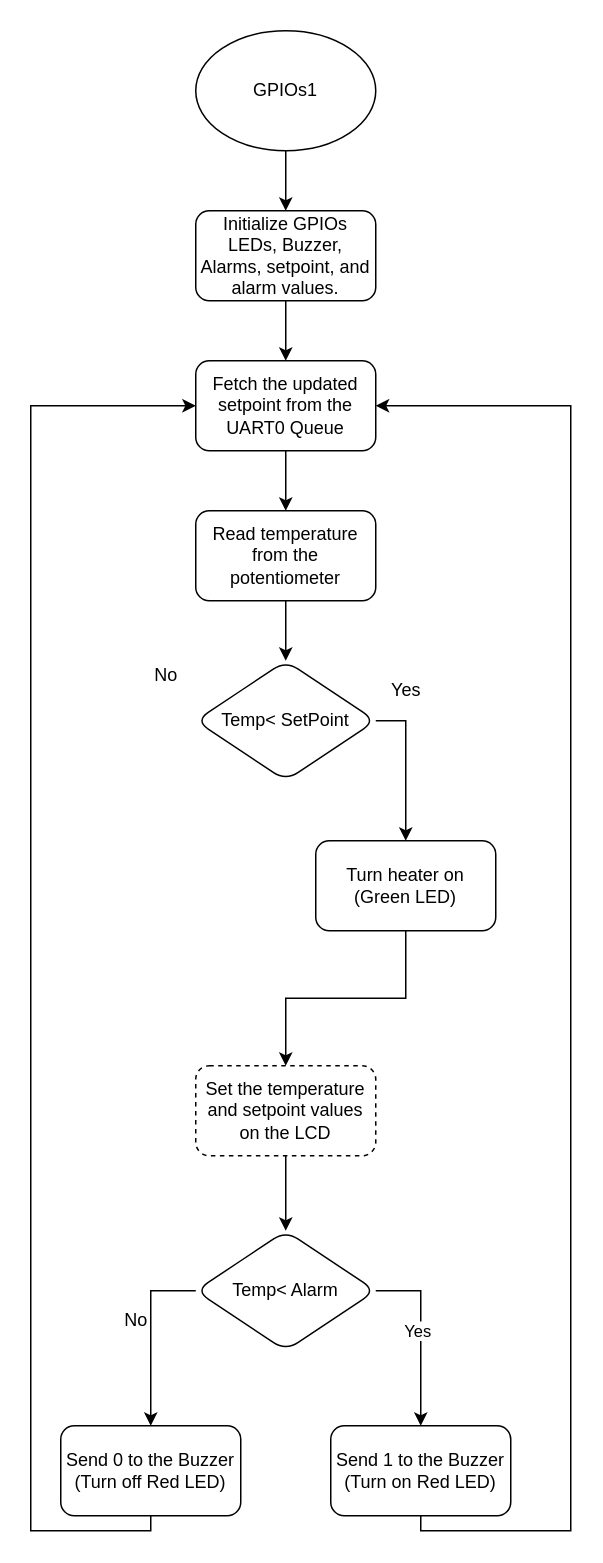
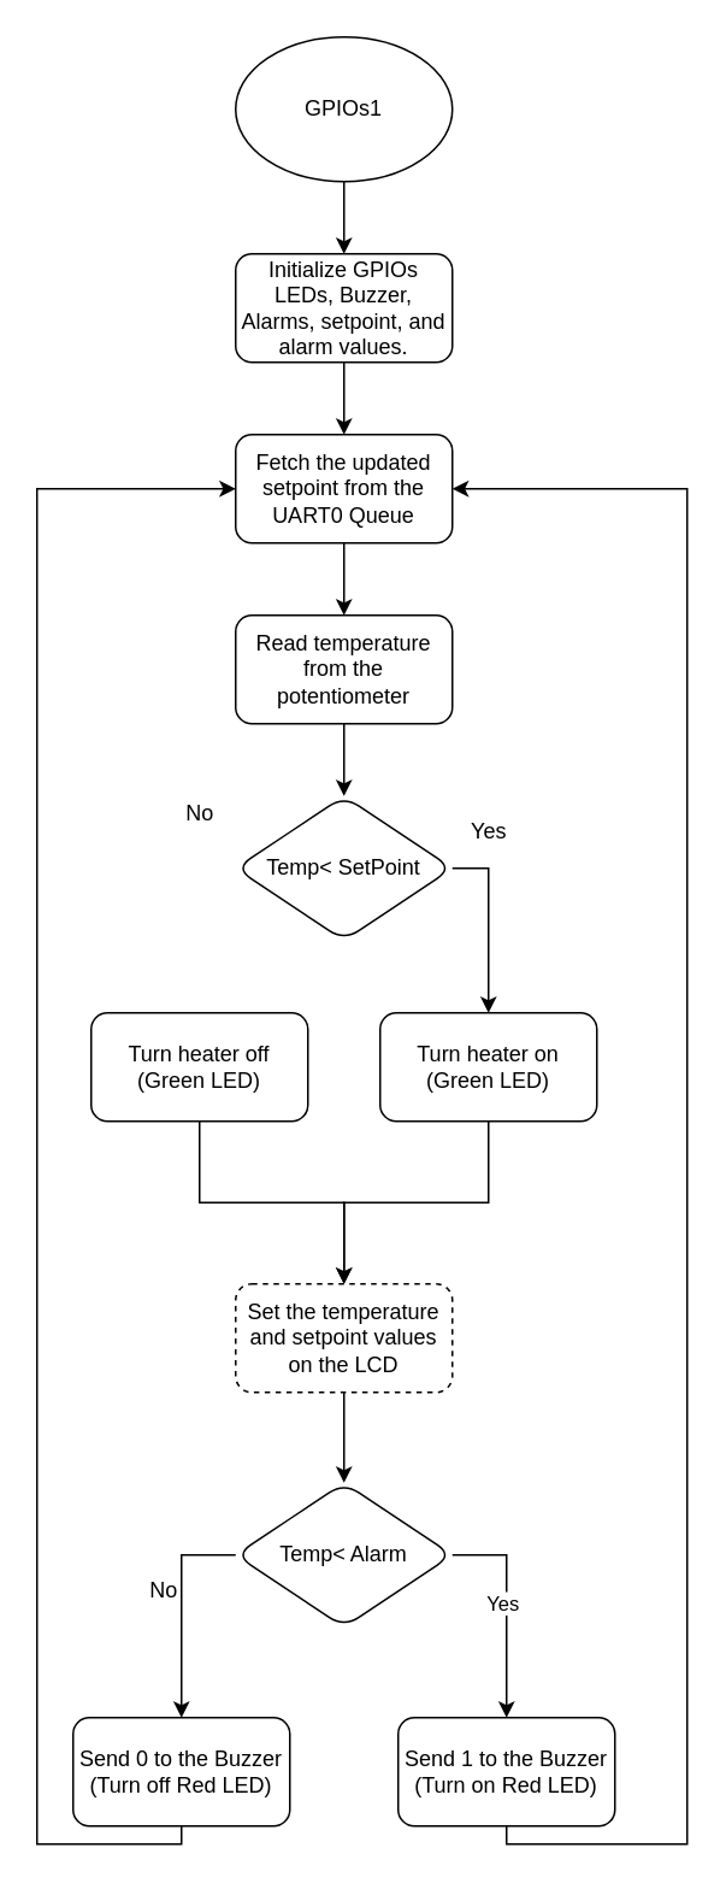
+ <mxCell id="15" value="Turn heater off&lt;br&gt;(Green LED)" style="whiteSpace=wrap;html=1;rounded=1;direction=west;" vertex="1" parent="1"><mxGeometry x="50" y="560" width="120" height="60" as="geometry" /></mxCell>
+ <mxCell id="14" value="" style="edgeStyle=orthogonalEdgeStyle;rounded=0;orthogonalLoop=1;jettySize=auto;html=1;" edge="1" parent="1" source="15" target="19"><mxGeometry relative="1" as="geometry" /></mxCell>
